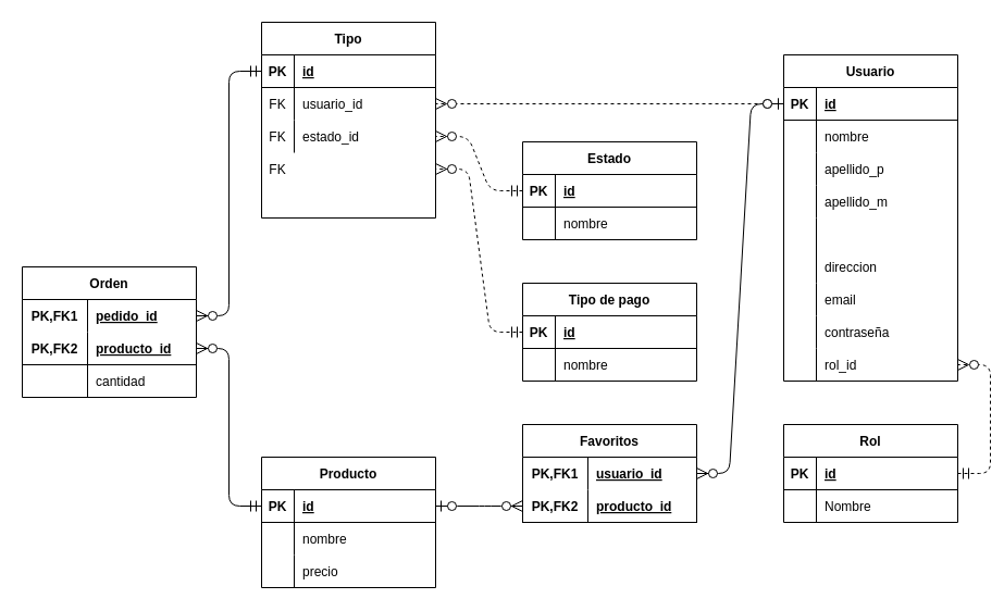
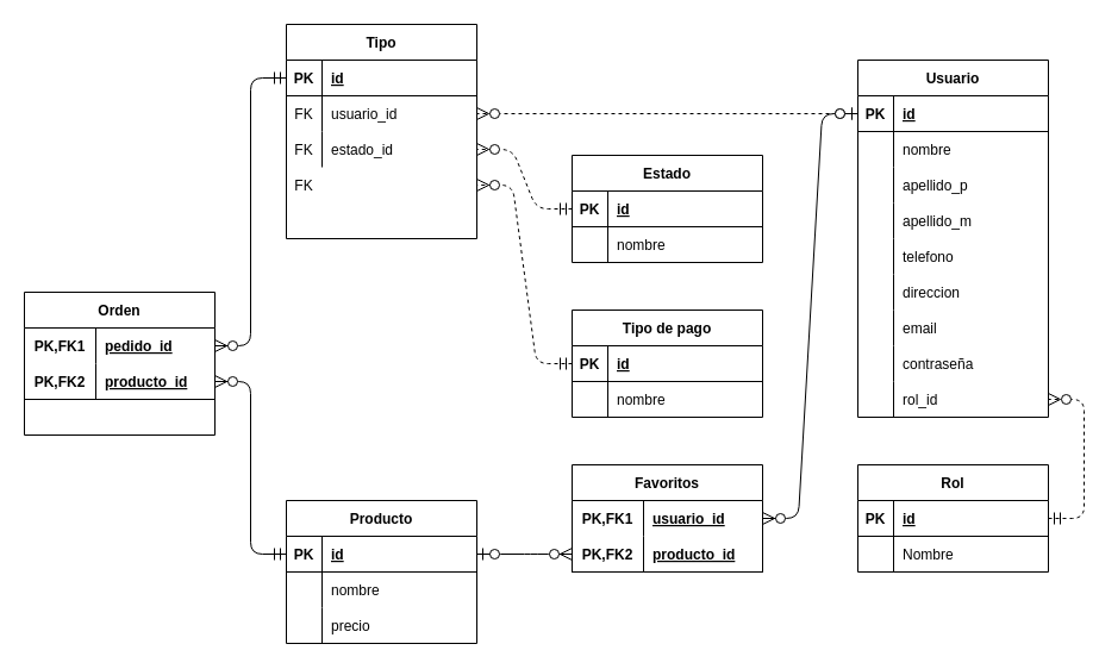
+ <mxCell id="25" value="telefono" style="shape=partialRectangle;connectable=0;fillColor=none;top=0;left=0;bottom=0;right=0;align=left;spacingLeft=6;overflow=hidden;" parent="23" vertex="1"><mxGeometry x="30" width="130" height="30" as="geometry" /></mxCell>
- <mxCell id="99" value="cantidad" style="shape=partialRectangle;connectable=0;fillColor=none;top=0;left=0;bottom=0;right=0;align=left;spacingLeft=6;overflow=hidden;" parent="97" vertex="1"><mxGeometry x="60" width="100" height="30" as="geometry" /></mxCell>
